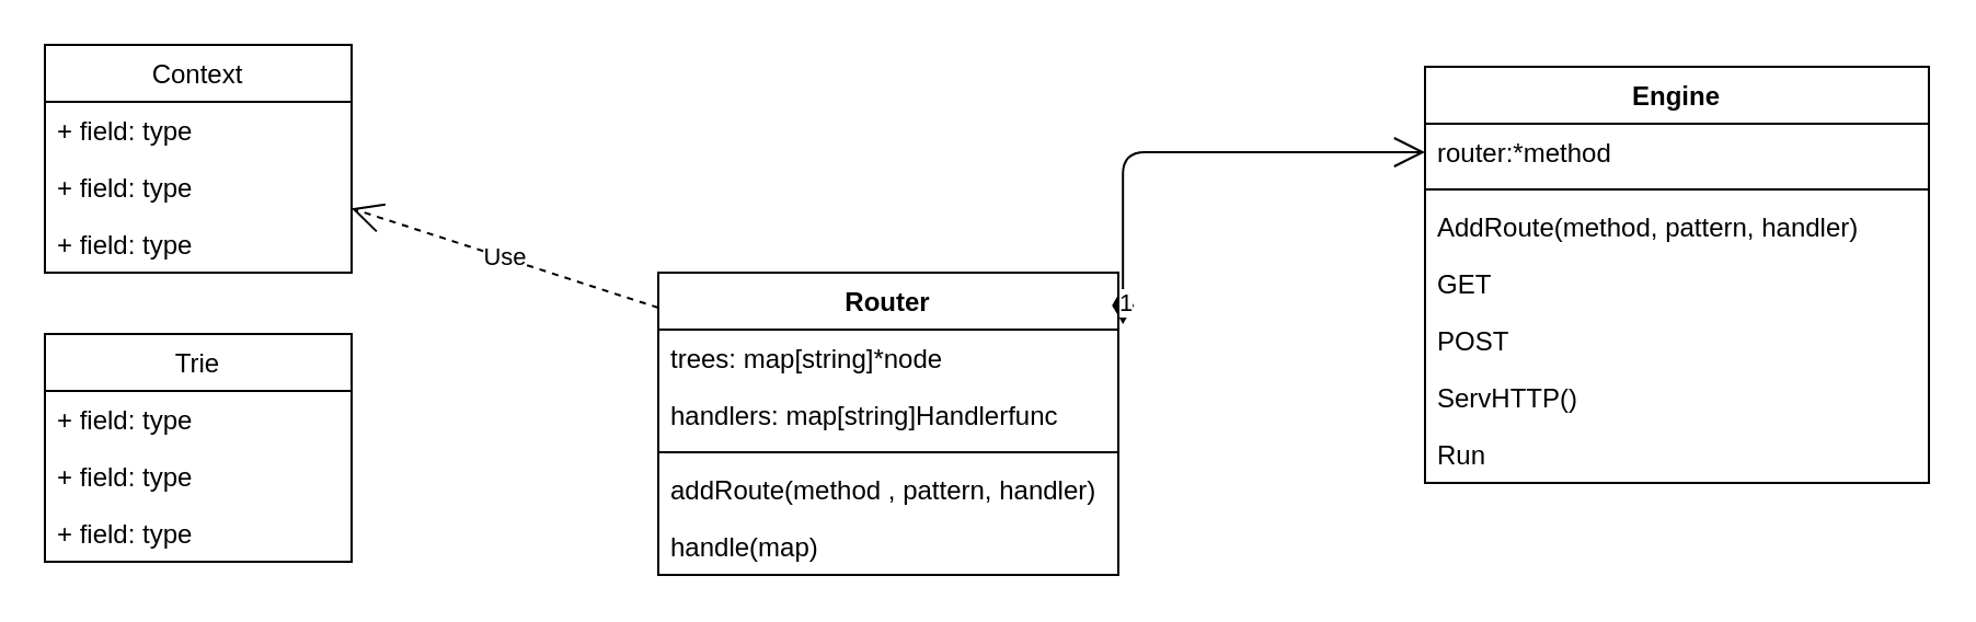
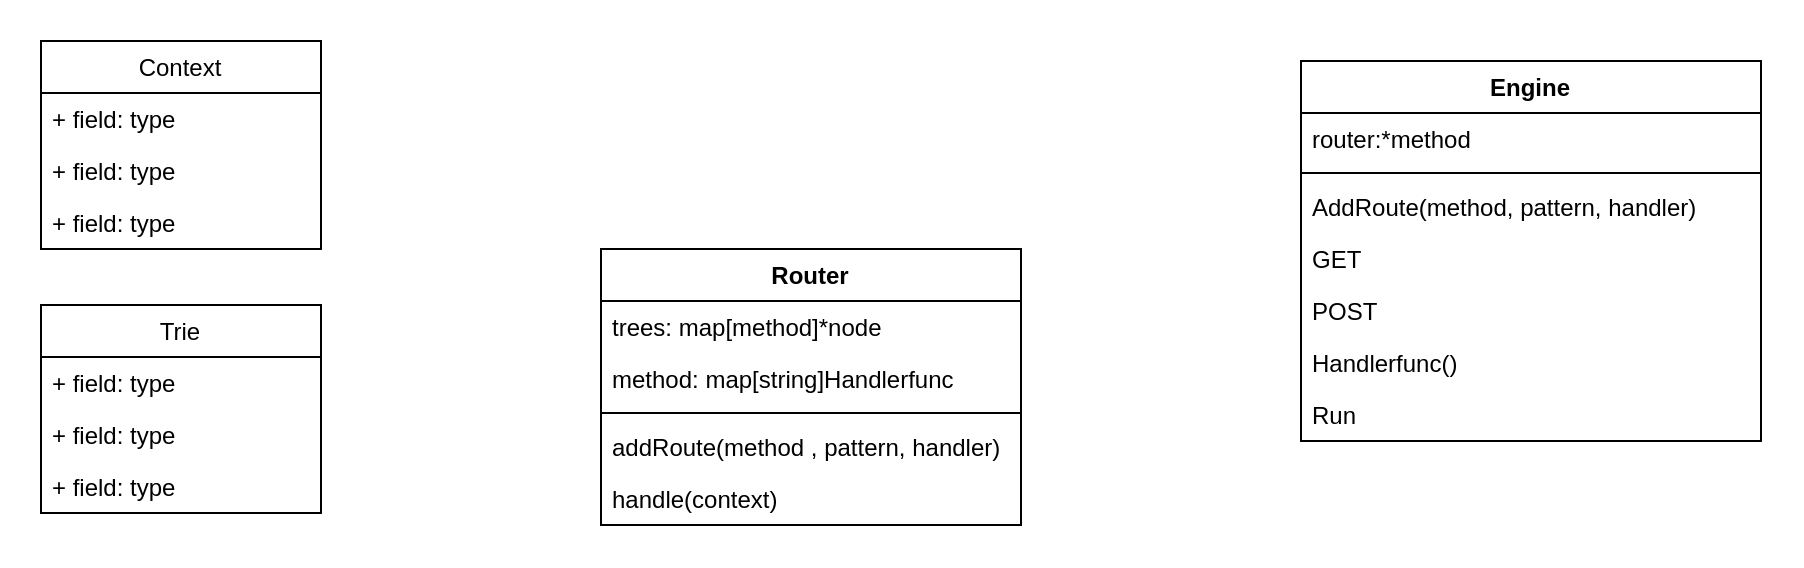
- <mxCell id="24" value="1" style="endArrow=open;html=1;endSize=12;startArrow=diamondThin;startSize=14;startFill=1;edgeStyle=orthogonalEdgeStyle;align=left;verticalAlign=bottom;exitX=1.01;exitY=0.17;exitDx=0;exitDy=0;exitPerimeter=0;entryX=0;entryY=0.5;entryDx=0;entryDy=0;" parent="1" source="2" target="9" edge="1"><mxGeometry x="-1" y="3" relative="1" as="geometry"><mxPoint x="550" y="210" as="sourcePoint" /><mxPoint x="710" y="210" as="targetPoint" /></mxGeometry></mxCell>
- <mxCell id="25" value="Use" style="endArrow=open;endSize=12;dashed=1;html=1;exitX=0;exitY=0.116;exitDx=0;exitDy=0;exitPerimeter=0;" parent="1" source="2" target="16" edge="1"><mxGeometry width="160" relative="1" as="geometry"><mxPoint x="250" y="180" as="sourcePoint" /><mxPoint x="410" y="180" as="targetPoint" /></mxGeometry></mxCell>
- <mxCell id="3" value="trees: map[string]*node" style="text;strokeColor=none;fillColor=none;align=left;verticalAlign=top;spacingLeft=4;spacingRight=4;overflow=hidden;rotatable=0;points=[[0,0.5],[1,0.5]];portConstraint=eastwest;" parent="2" vertex="1"><mxGeometry y="26" width="210" height="26" as="geometry" /></mxCell>
+ <mxCell id="3" value="trees: map[method]*node" style="text;strokeColor=none;fillColor=none;align=left;verticalAlign=top;spacingLeft=4;spacingRight=4;overflow=hidden;rotatable=0;points=[[0,0.5],[1,0.5]];portConstraint=eastwest;" parent="2" vertex="1"><mxGeometry y="26" width="210" height="26" as="geometry" /></mxCell>
- <mxCell id="14" value="ServHTTP()" style="text;strokeColor=none;fillColor=none;align=left;verticalAlign=top;spacingLeft=4;spacingRight=4;overflow=hidden;rotatable=0;points=[[0,0.5],[1,0.5]];portConstraint=eastwest;" parent="8" vertex="1"><mxGeometry y="138" width="230" height="26" as="geometry" /></mxCell>
+ <mxCell id="14" value="Handlerfunc()" style="text;strokeColor=none;fillColor=none;align=left;verticalAlign=top;spacingLeft=4;spacingRight=4;overflow=hidden;rotatable=0;points=[[0,0.5],[1,0.5]];portConstraint=eastwest;" parent="8" vertex="1"><mxGeometry y="138" width="230" height="26" as="geometry" /></mxCell>
- <mxCell id="4" value="handlers: map[string]Handlerfunc" style="text;strokeColor=none;fillColor=none;align=left;verticalAlign=top;spacingLeft=4;spacingRight=4;overflow=hidden;rotatable=0;points=[[0,0.5],[1,0.5]];portConstraint=eastwest;" parent="2" vertex="1"><mxGeometry y="52" width="210" height="26" as="geometry" /></mxCell>
+ <mxCell id="4" value="method: map[string]Handlerfunc" style="text;strokeColor=none;fillColor=none;align=left;verticalAlign=top;spacingLeft=4;spacingRight=4;overflow=hidden;rotatable=0;points=[[0,0.5],[1,0.5]];portConstraint=eastwest;" parent="2" vertex="1"><mxGeometry y="52" width="210" height="26" as="geometry" /></mxCell>
- <mxCell id="7" value="handle(map)" style="text;strokeColor=none;fillColor=none;align=left;verticalAlign=top;spacingLeft=4;spacingRight=4;overflow=hidden;rotatable=0;points=[[0,0.5],[1,0.5]];portConstraint=eastwest;" parent="2" vertex="1"><mxGeometry y="112" width="210" height="26" as="geometry" /></mxCell>
+ <mxCell id="7" value="handle(context)" style="text;strokeColor=none;fillColor=none;align=left;verticalAlign=top;spacingLeft=4;spacingRight=4;overflow=hidden;rotatable=0;points=[[0,0.5],[1,0.5]];portConstraint=eastwest;" parent="2" vertex="1"><mxGeometry y="112" width="210" height="26" as="geometry" /></mxCell>
